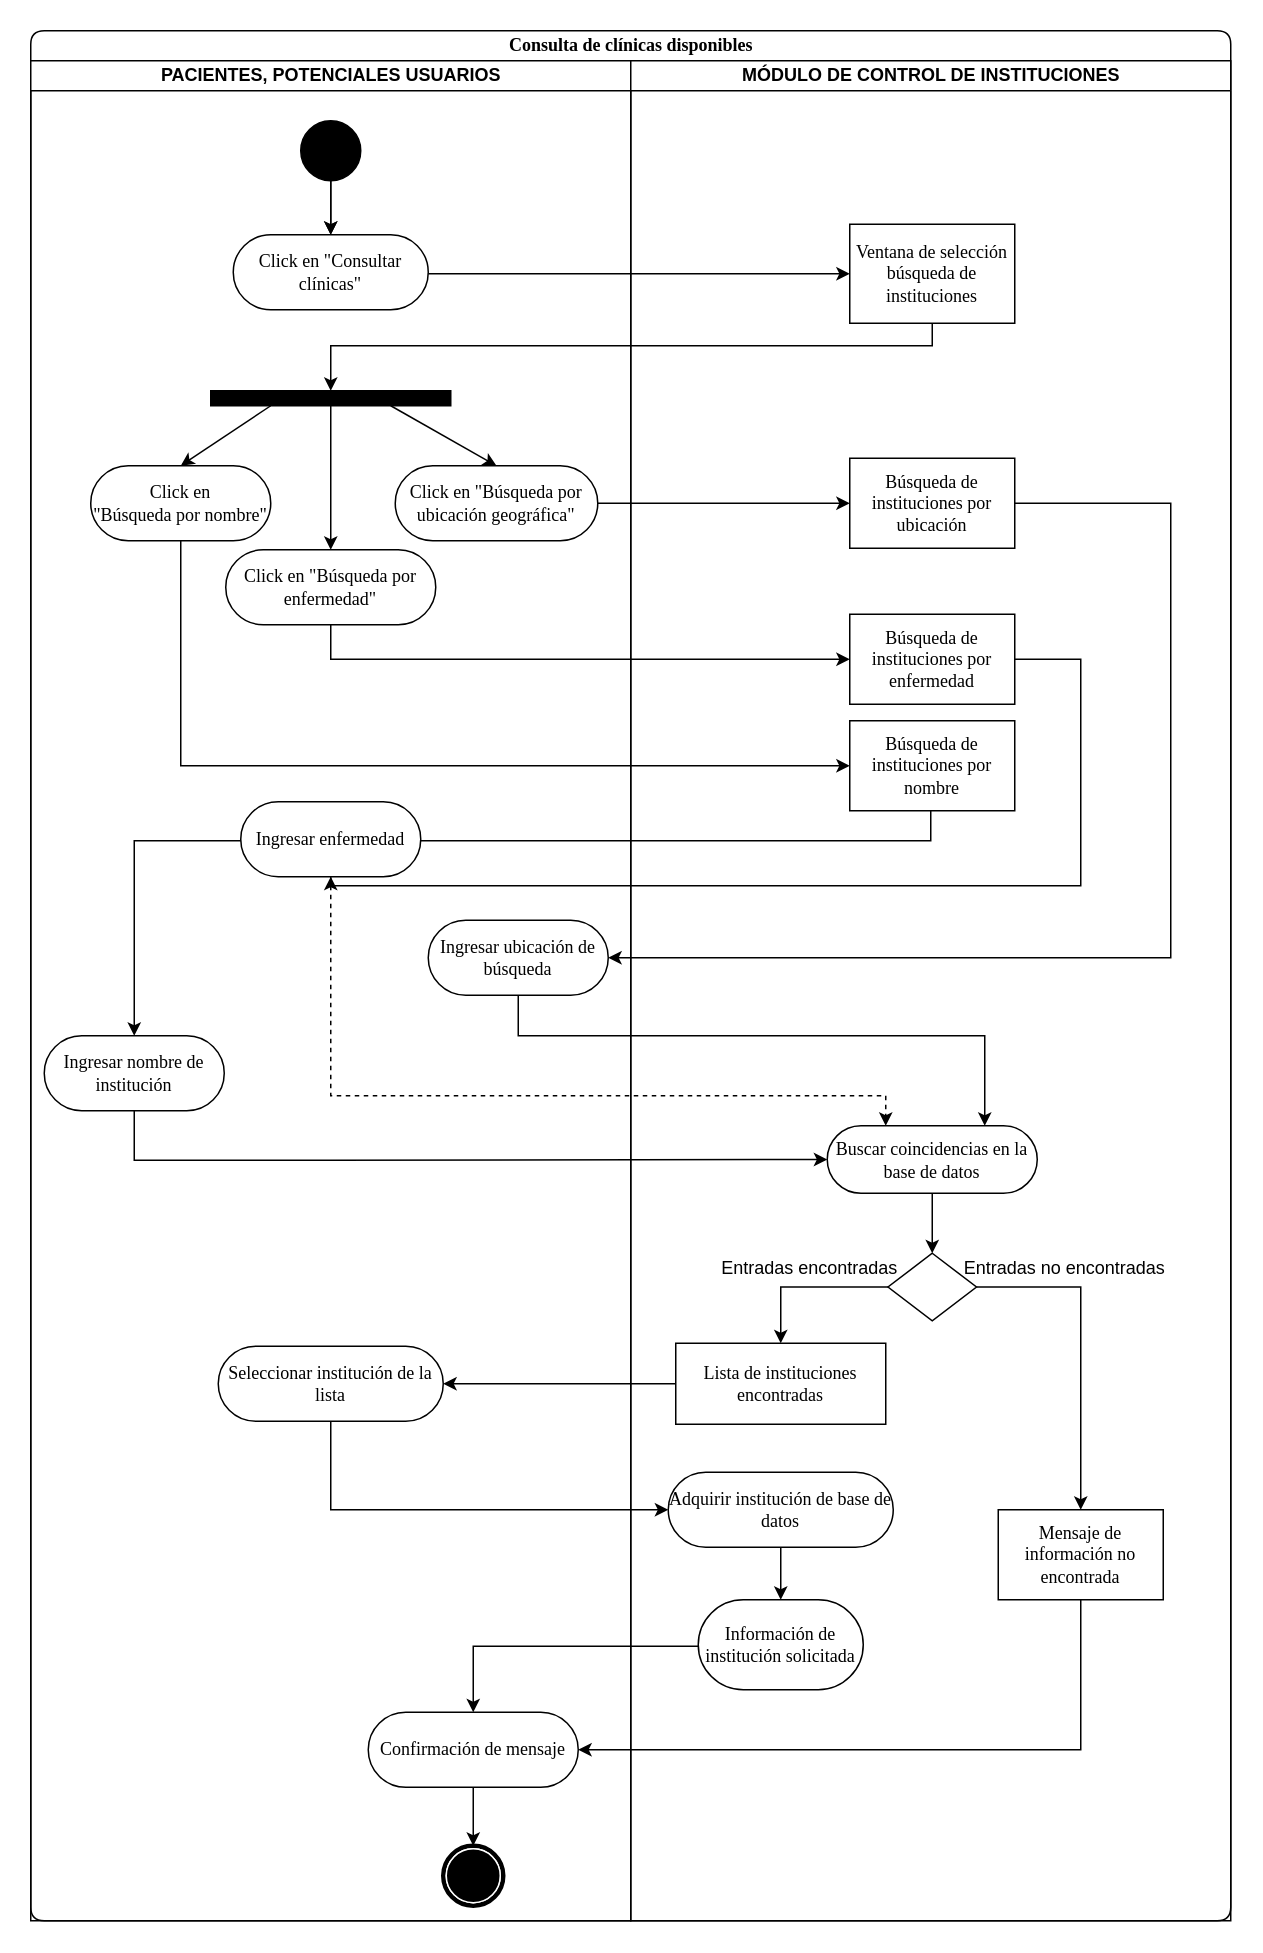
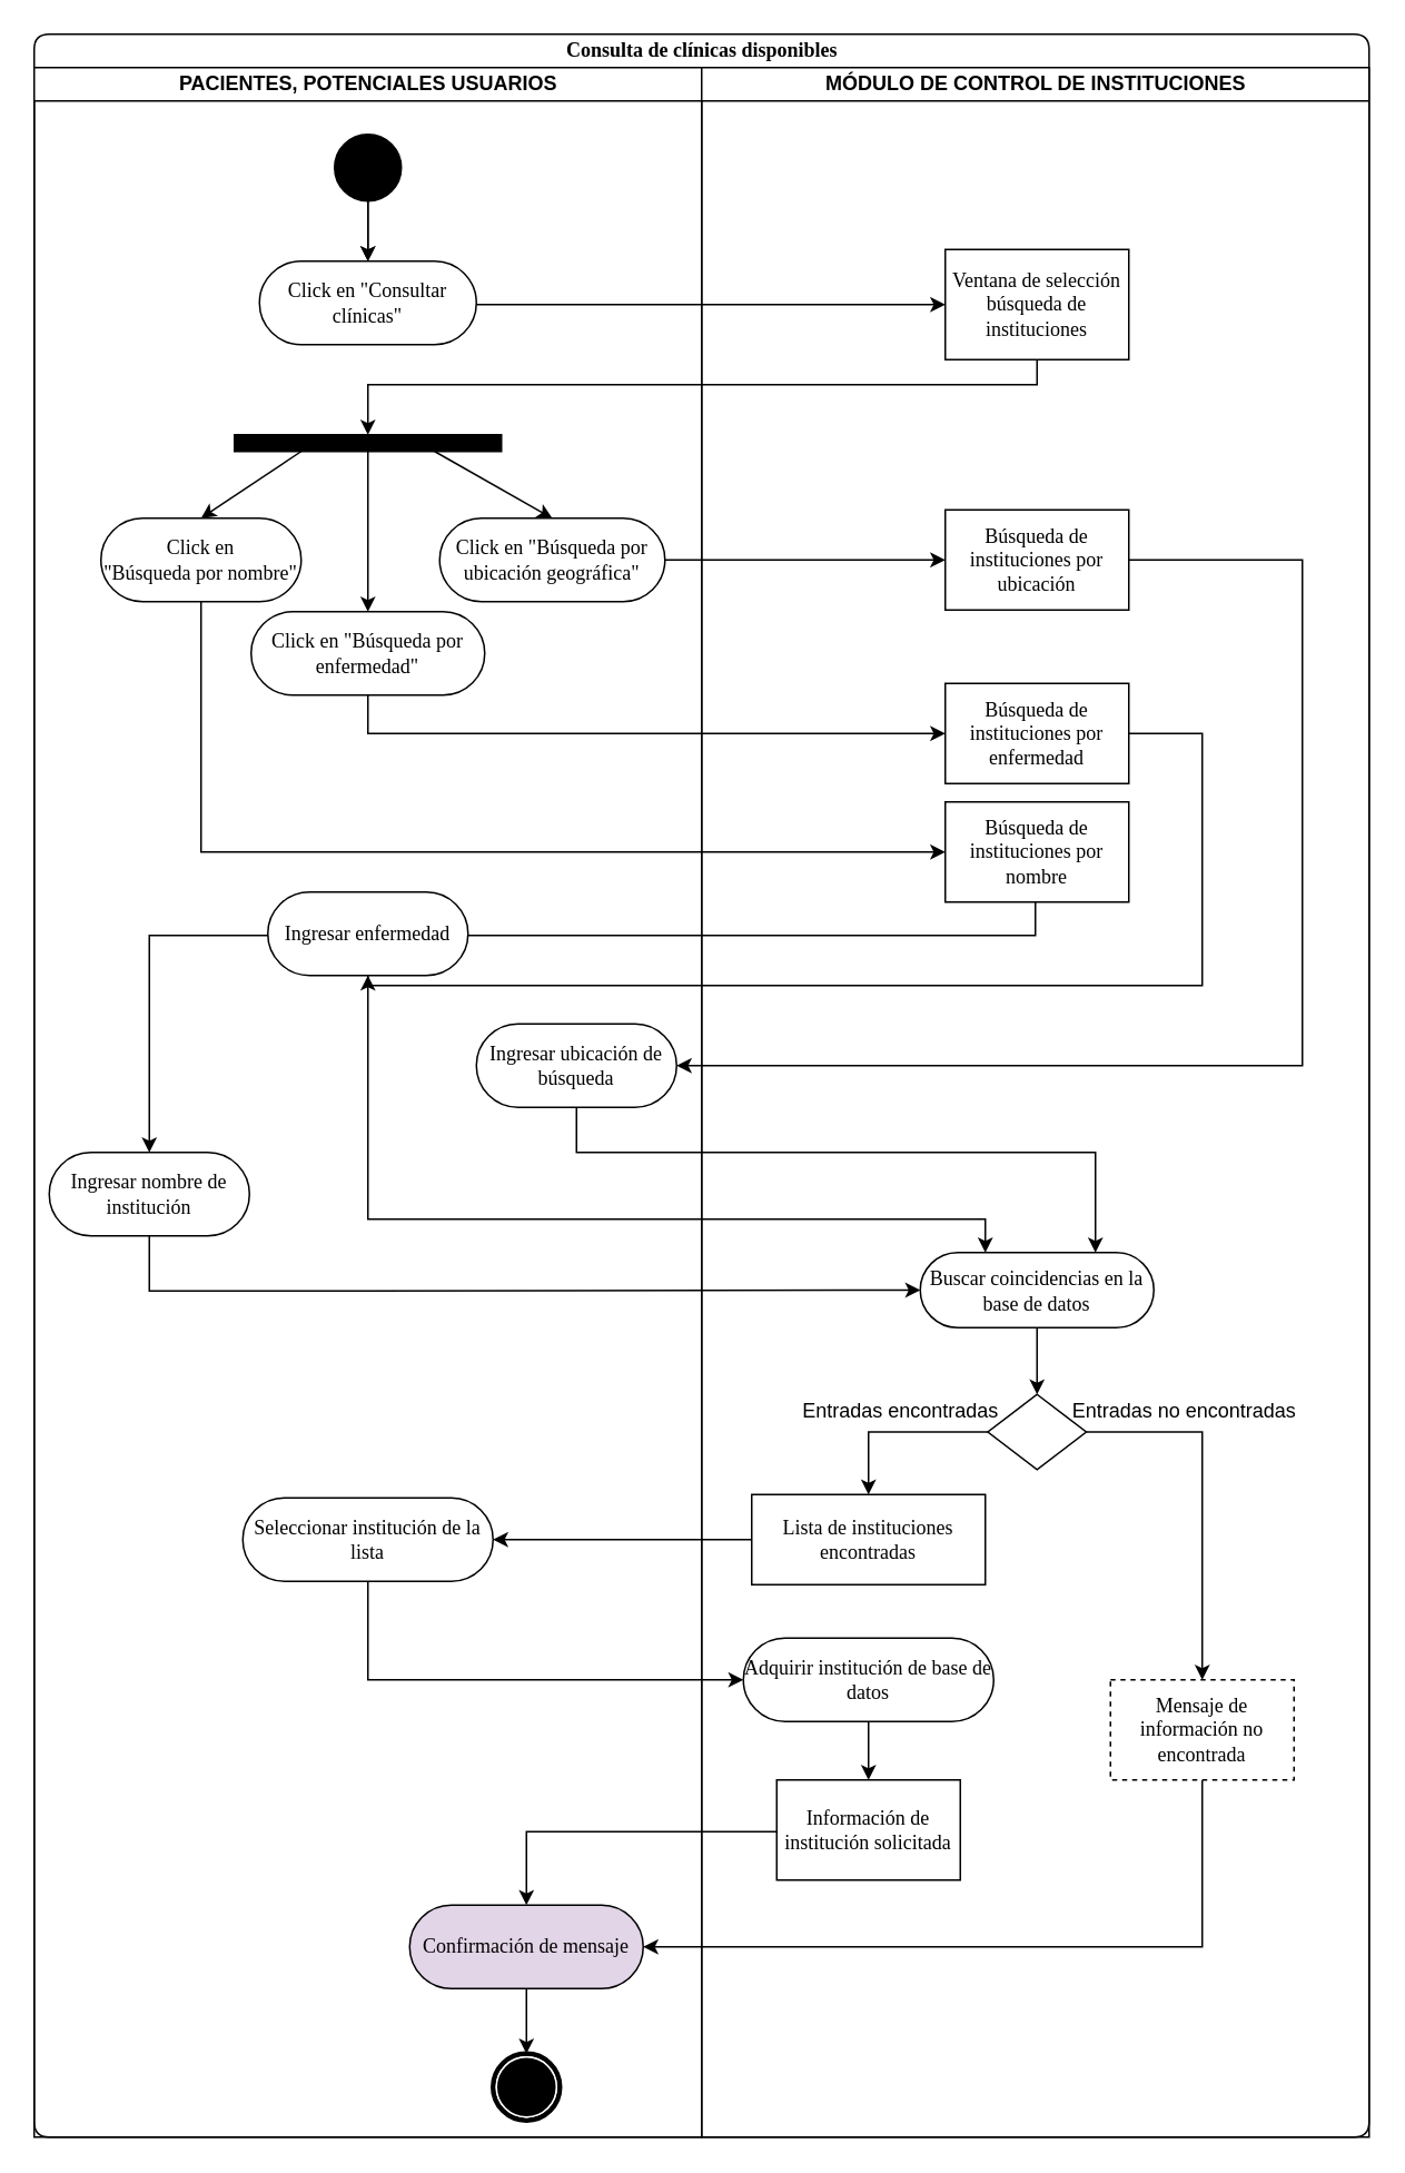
- <mxCell id="50" style="edgeStyle=orthogonalEdgeStyle;rounded=0;orthogonalLoop=1;jettySize=auto;html=1;dashed=1;" parent="2" source="24" target="44" edge="1"><mxGeometry relative="1" as="geometry"><Array as="points"><mxPoint x="200" y="710" /><mxPoint x="570" y="710" /></Array></mxGeometry></mxCell>
+ <mxCell id="50" style="edgeStyle=orthogonalEdgeStyle;rounded=0;orthogonalLoop=1;jettySize=auto;html=1;" parent="2" source="24" target="44" edge="1"><mxGeometry relative="1" as="geometry"><Array as="points"><mxPoint x="200" y="710" /><mxPoint x="570" y="710" /></Array></mxGeometry></mxCell>
- <mxCell id="49" value="Mensaje de información no encontrada" style="rounded=0;whiteSpace=wrap;html=1;shadow=0;comic=0;labelBackgroundColor=none;strokeWidth=1;fontFamily=Verdana;fontSize=12;align=center;arcSize=50;" parent="33" vertex="1"><mxGeometry x="245" y="966" width="110" height="60" as="geometry" /></mxCell>
+ <mxCell id="49" value="Mensaje de información no encontrada" style="rounded=0;whiteSpace=wrap;html=1;shadow=0;comic=0;labelBackgroundColor=none;strokeWidth=1;fontFamily=Verdana;fontSize=12;align=center;arcSize=50;dashed=1;" parent="33" vertex="1"><mxGeometry x="245" y="966" width="110" height="60" as="geometry" /></mxCell>
- <mxCell id="34" value="Información de institución solicitada" style="whiteSpace=wrap;html=1;shadow=0;comic=0;labelBackgroundColor=none;strokeWidth=1;fontFamily=Verdana;fontSize=12;align=center;arcSize=50;rounded=1;" parent="33" vertex="1"><mxGeometry x="45" y="1026" width="110" height="60" as="geometry" /></mxCell>
+ <mxCell id="34" value="Información de institución solicitada" style="rounded=0;whiteSpace=wrap;html=1;shadow=0;comic=0;labelBackgroundColor=none;strokeWidth=1;fontFamily=Verdana;fontSize=12;align=center;arcSize=50;" parent="33" vertex="1"><mxGeometry x="45" y="1026" width="110" height="60" as="geometry" /></mxCell>
- <mxCell id="25" value="Confirmación de mensaje" style="rounded=1;whiteSpace=wrap;html=1;shadow=0;comic=0;labelBackgroundColor=none;strokeWidth=1;fontFamily=Verdana;fontSize=12;align=center;arcSize=50;" parent="12" vertex="1"><mxGeometry x="225" y="1101" width="140" height="50" as="geometry" /></mxCell>
+ <mxCell id="25" value="Confirmación de mensaje" style="rounded=1;whiteSpace=wrap;html=1;shadow=0;comic=0;labelBackgroundColor=none;strokeWidth=1;fontFamily=Verdana;fontSize=12;align=center;arcSize=50;fillColor=#e1d5e7;" parent="12" vertex="1"><mxGeometry x="225" y="1101" width="140" height="50" as="geometry" /></mxCell>
